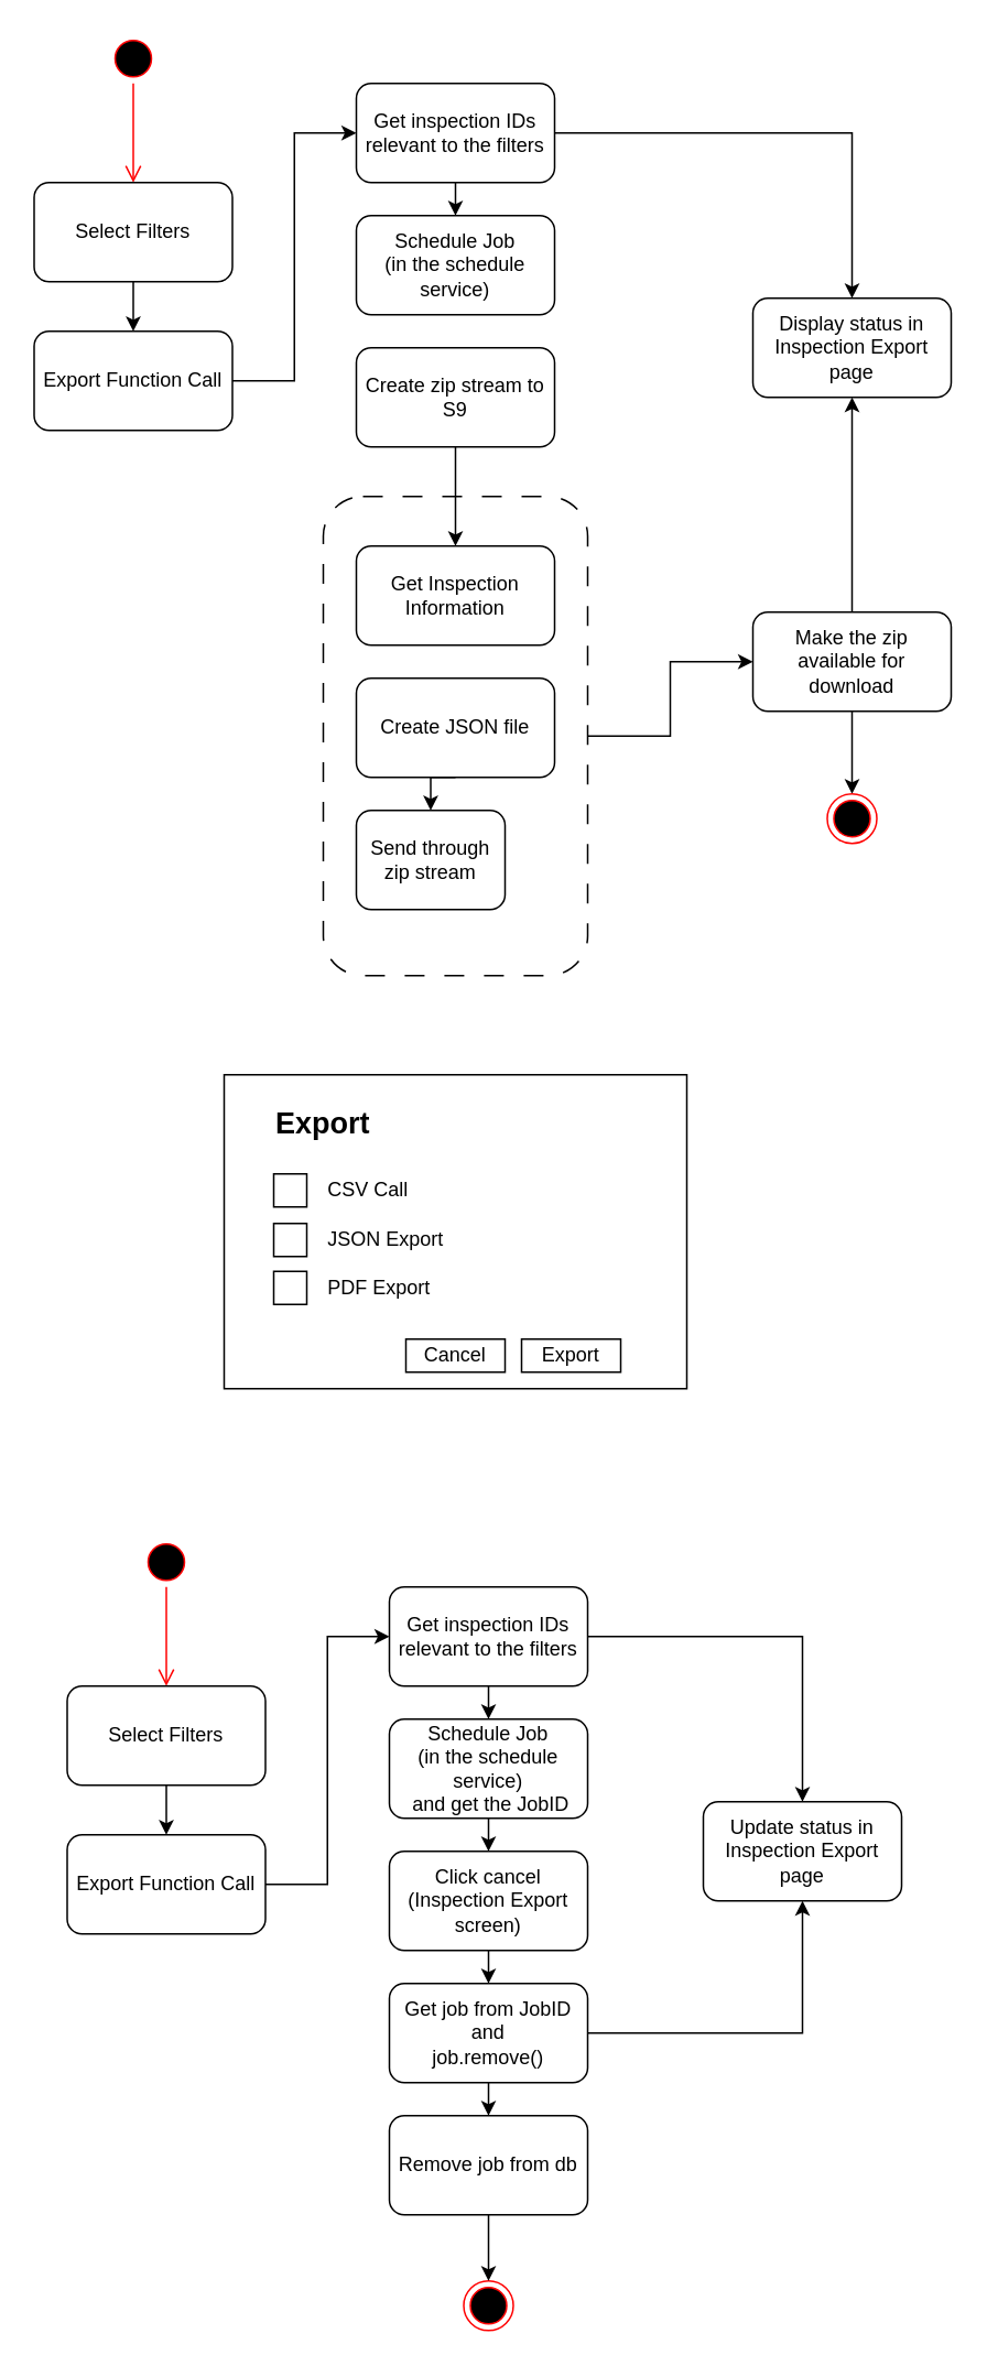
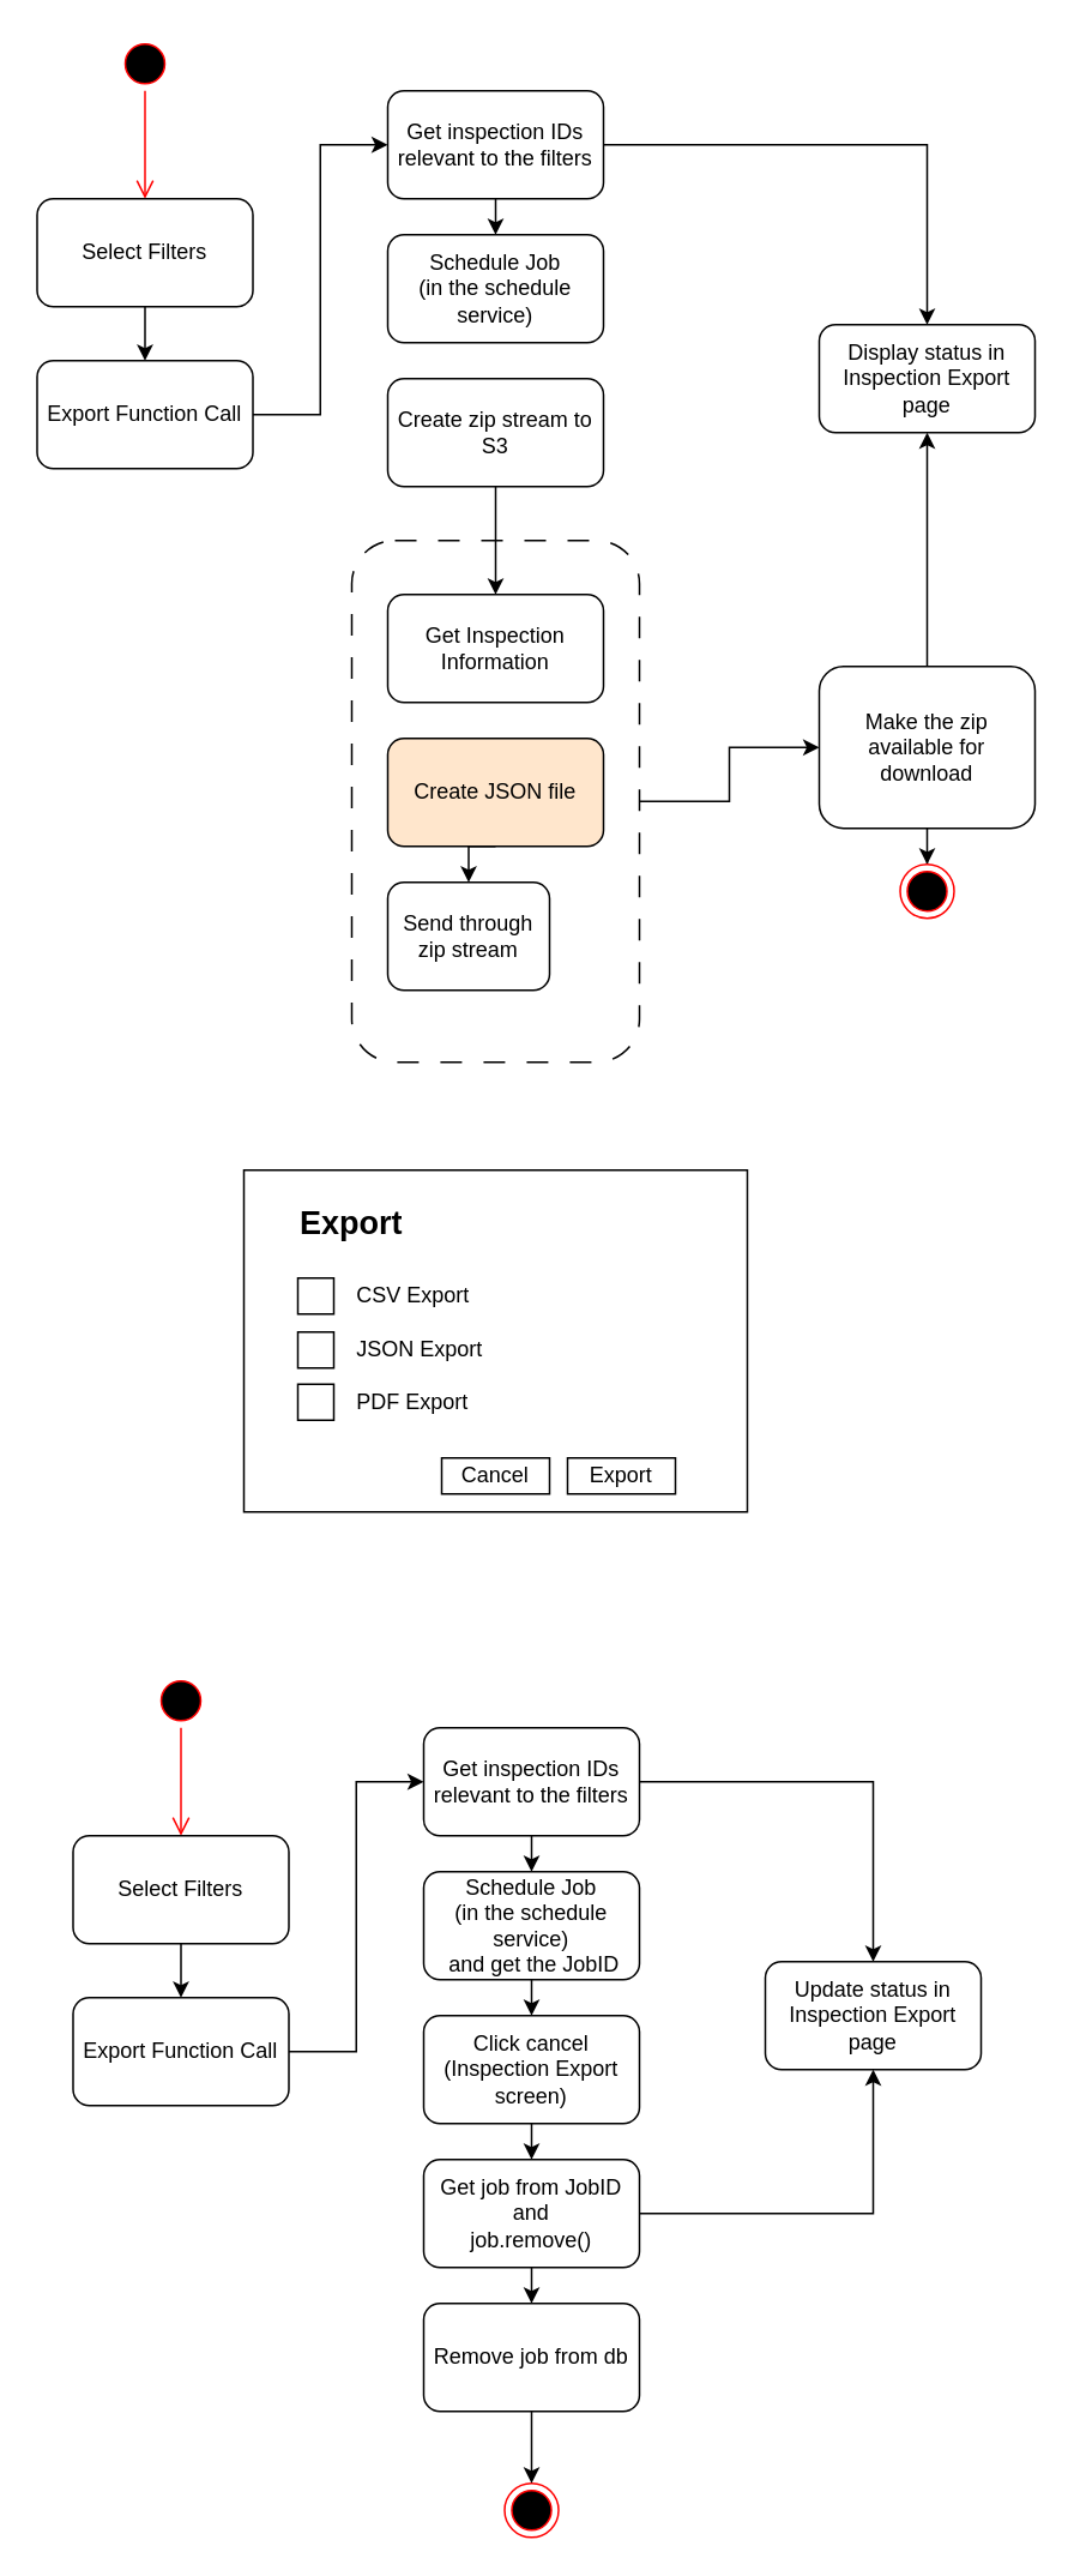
- <mxCell id="15" value="Create zip stream to S9" style="rounded=1;whiteSpace=wrap;html=1;" vertex="1" parent="1"><mxGeometry x="215" y="210" width="120" height="60" as="geometry" /></mxCell>
+ <mxCell id="15" value="Create zip stream to S3" style="rounded=1;whiteSpace=wrap;html=1;" vertex="1" parent="1"><mxGeometry x="215" y="210" width="120" height="60" as="geometry" /></mxCell>
- <mxCell id="23" value="Make the zip available for download" style="rounded=1;whiteSpace=wrap;html=1;" vertex="1" parent="1"><mxGeometry x="455" y="370" width="120" height="60" as="geometry" /></mxCell>
+ <mxCell id="23" value="Make the zip available for download" style="rounded=1;whiteSpace=wrap;html=1;" vertex="1" parent="1"><mxGeometry x="455" y="370" width="120" height="90" as="geometry" /></mxCell>
- <mxCell id="18" value="Create JSON file" style="rounded=1;whiteSpace=wrap;html=1;" vertex="1" parent="1"><mxGeometry x="215" y="410" width="120" height="60" as="geometry" /></mxCell>
+ <mxCell id="18" value="Create JSON file" style="rounded=1;whiteSpace=wrap;html=1;fillColor=#ffe6cc;" vertex="1" parent="1"><mxGeometry x="215" y="410" width="120" height="60" as="geometry" /></mxCell>
- <mxCell id="29" value="CSV Call" style="rounded=0;whiteSpace=wrap;html=1;strokeColor=none;align=left;" vertex="1" parent="1"><mxGeometry x="196" y="710" width="89" height="20" as="geometry" /></mxCell>
+ <mxCell id="29" value="CSV Export" style="rounded=0;whiteSpace=wrap;html=1;strokeColor=none;align=left;" vertex="1" parent="1"><mxGeometry x="196" y="710" width="89" height="20" as="geometry" /></mxCell>
